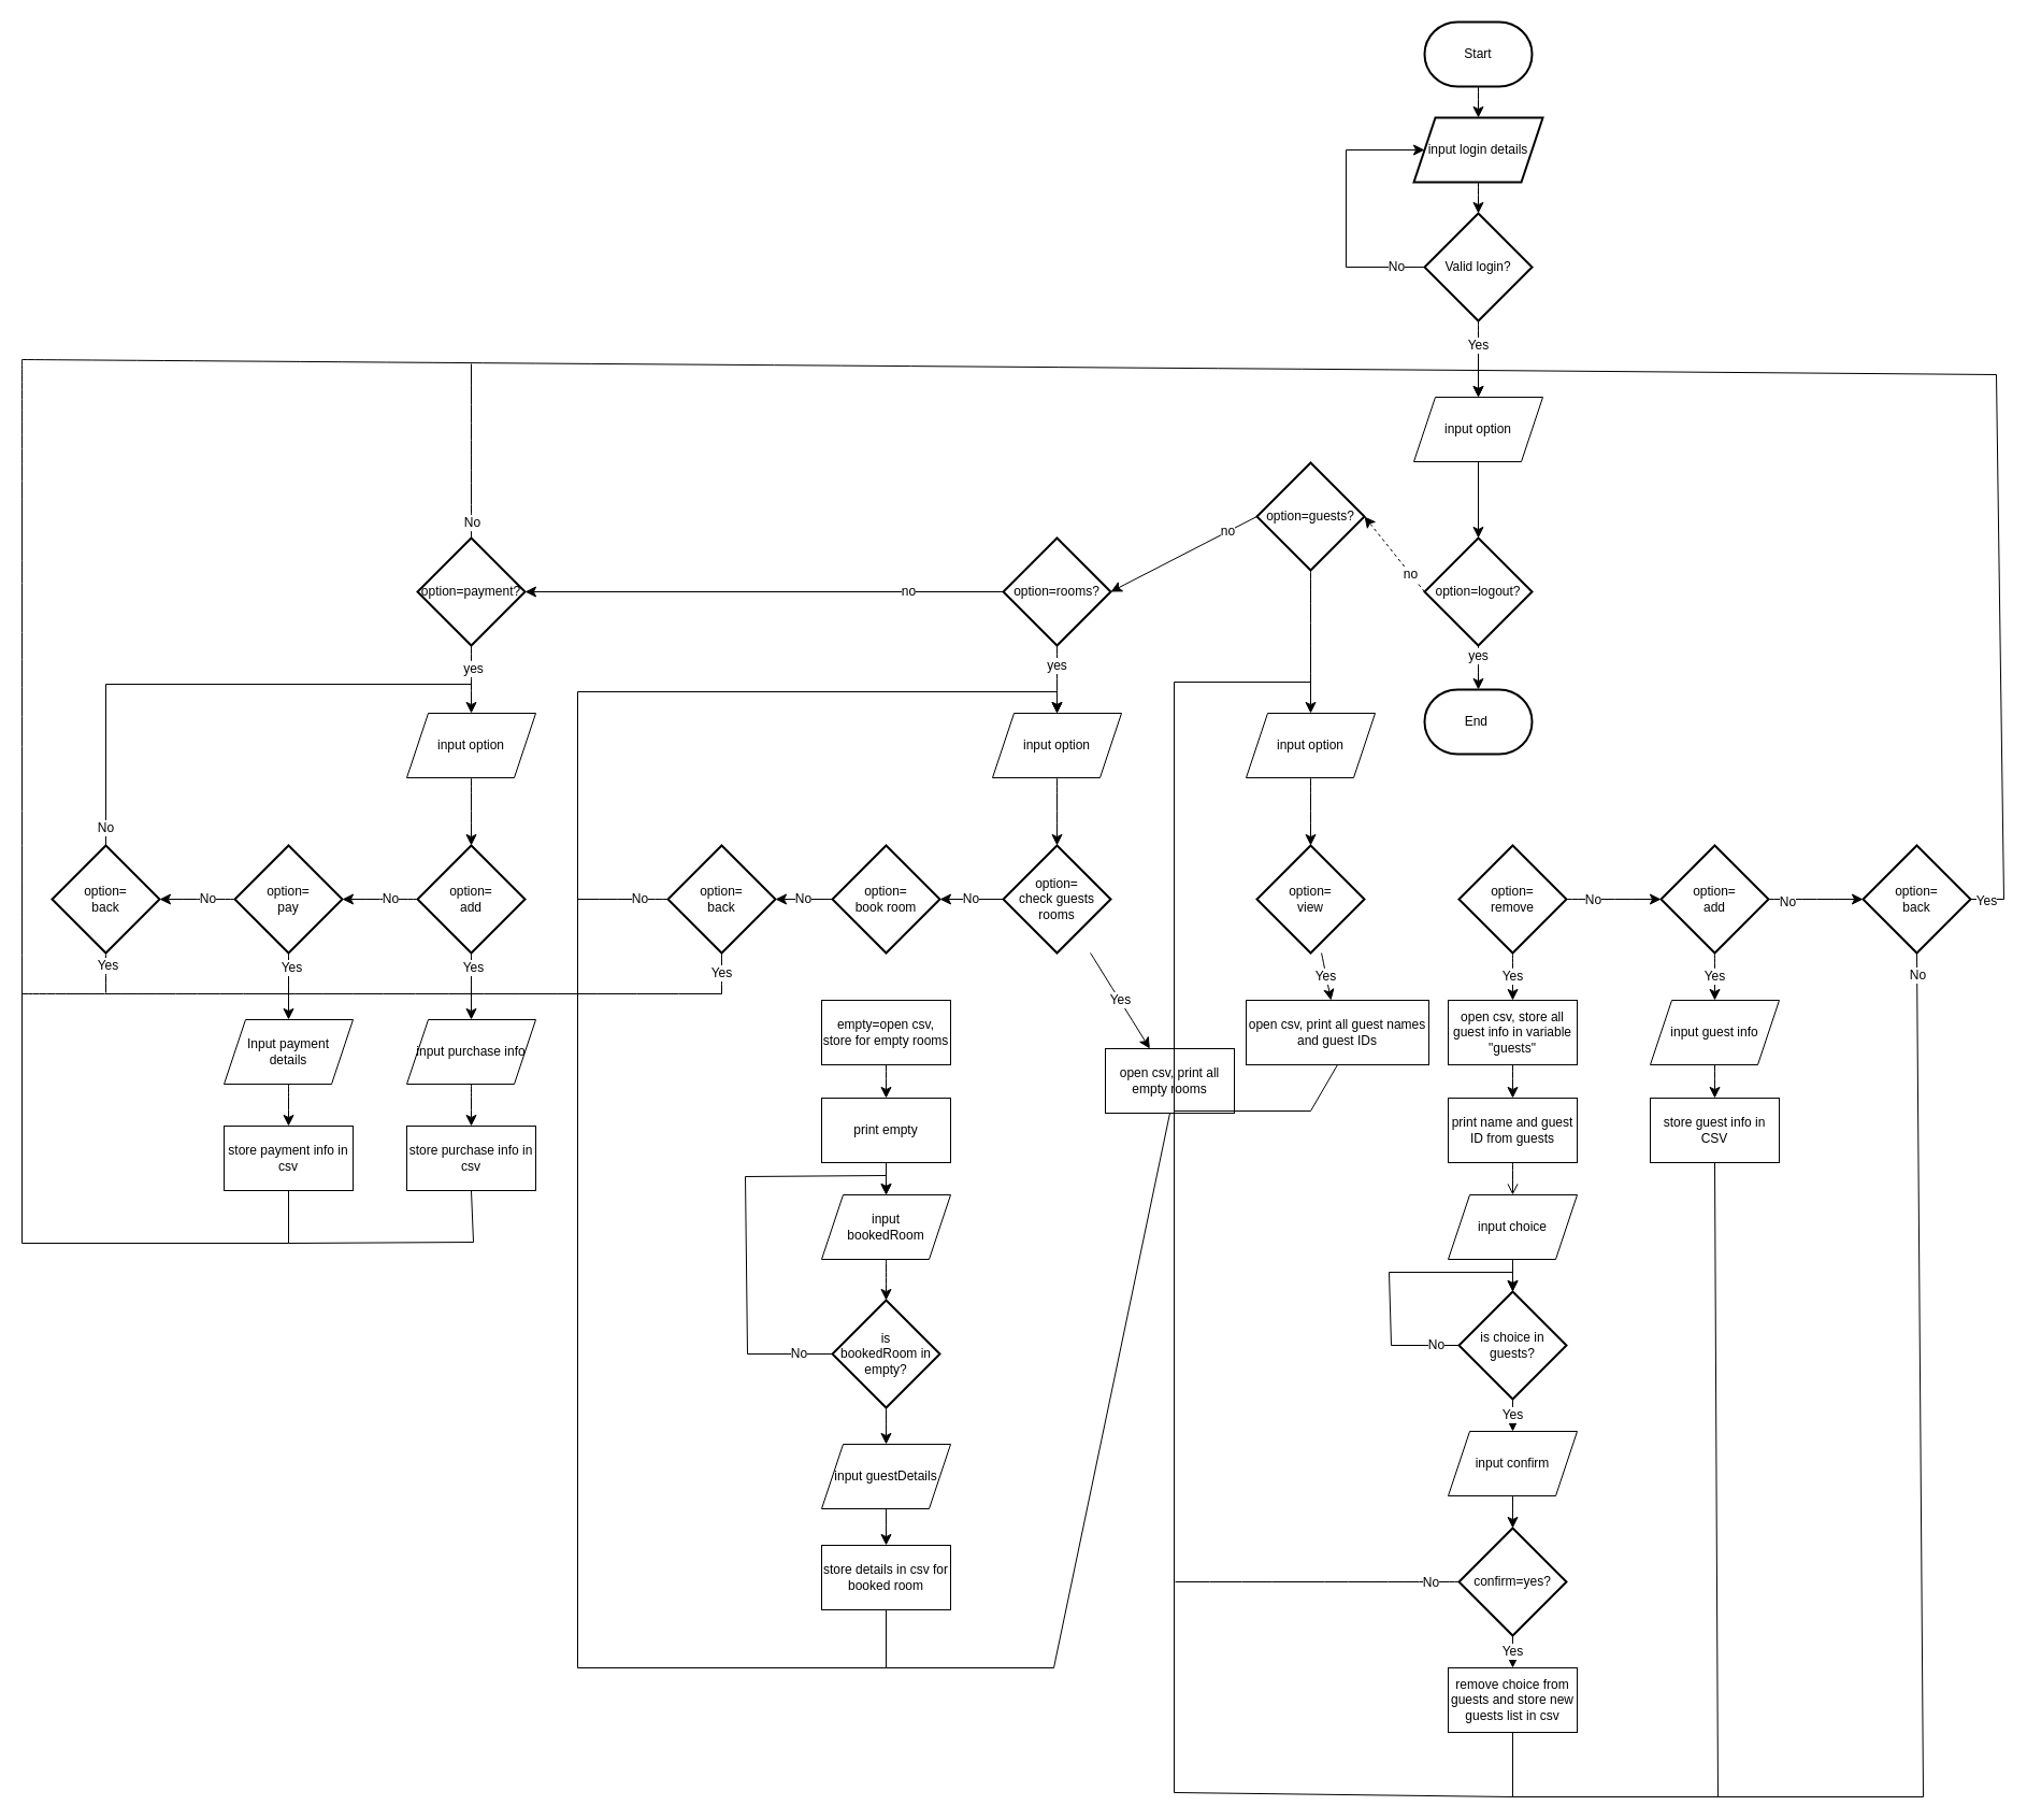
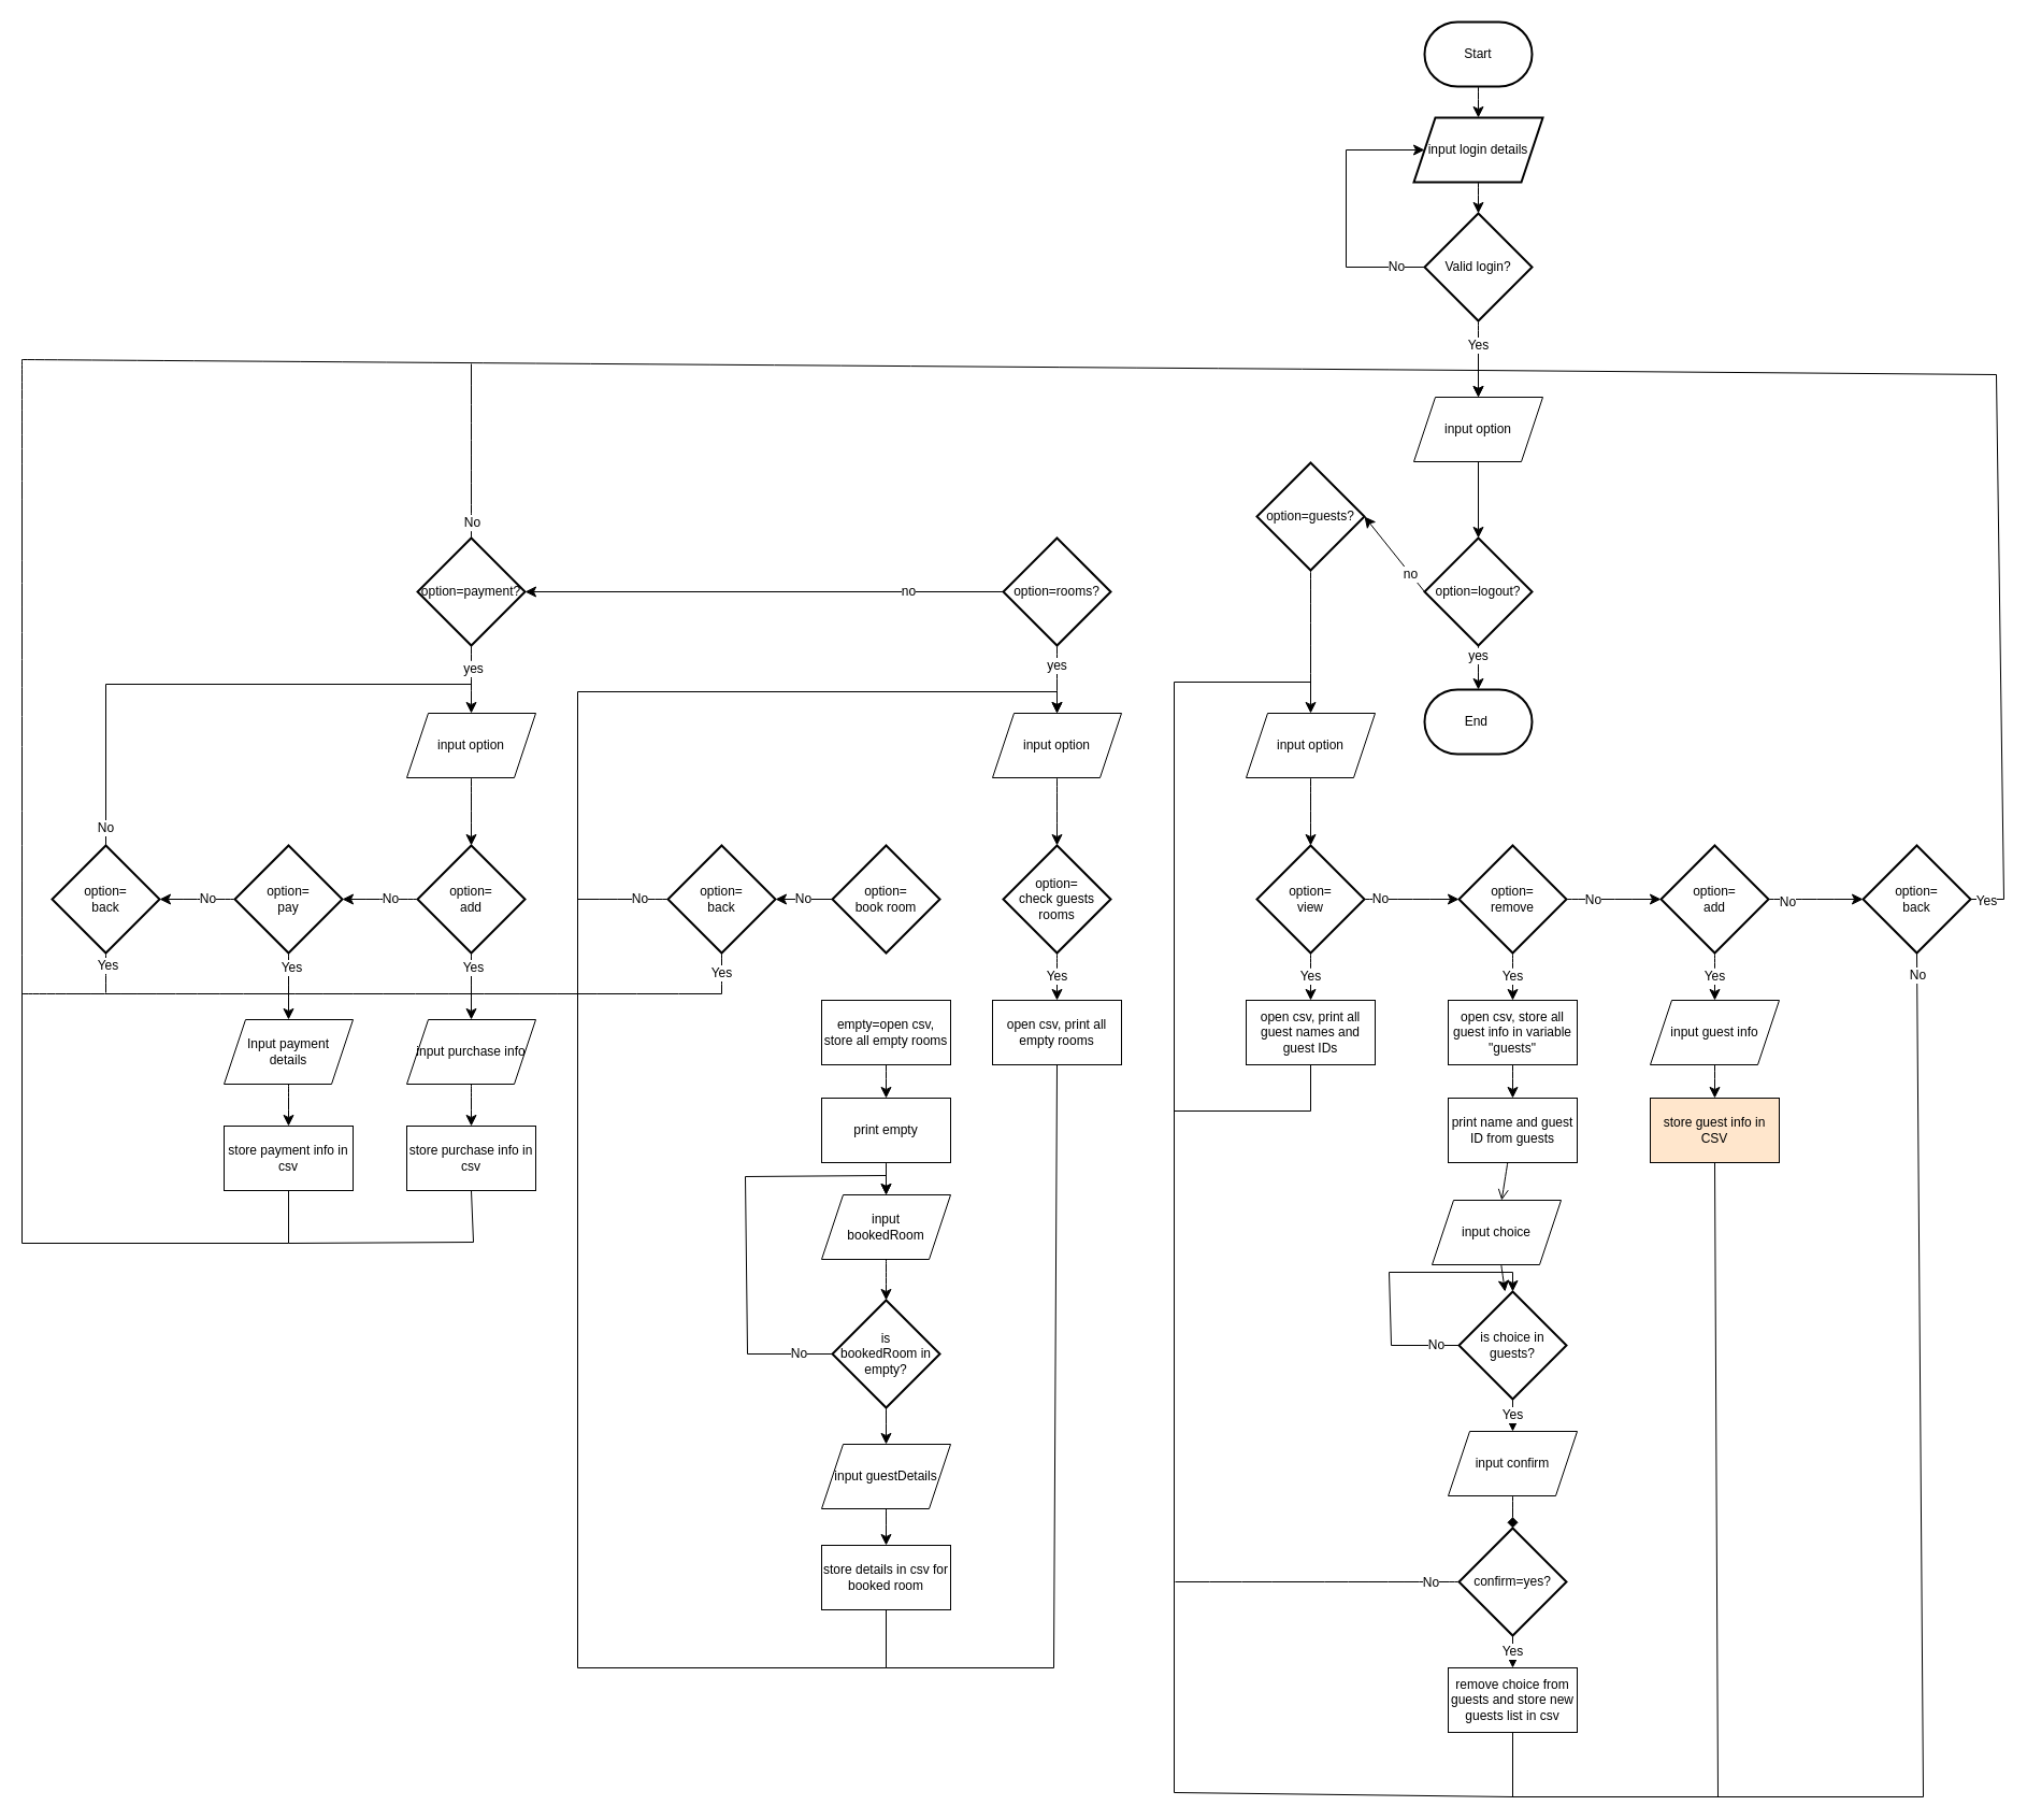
- <mxCell id="17" value="no" style="endArrow=classic;html=1;rounded=0;fontSize=12;startSize=8;endSize=8;exitX=0;exitY=0.5;exitDx=0;exitDy=0;entryX=1;entryY=0.5;entryDx=0;entryDy=0;entryPerimeter=0;exitPerimeter=0;dashed=1;" edge="1" parent="1" source="15" target="13"><mxGeometry x="-0.536" width="50" height="50" relative="1" as="geometry"><mxPoint x="1238" y="434" as="sourcePoint" /><mxPoint x="1288" y="384" as="targetPoint" /><mxPoint as="offset" /></mxGeometry></mxCell>
+ <mxCell id="17" value="no" style="endArrow=classic;html=1;rounded=0;fontSize=12;startSize=8;endSize=8;exitX=0;exitY=0.5;exitDx=0;exitDy=0;entryX=1;entryY=0.5;entryDx=0;entryDy=0;entryPerimeter=0;exitPerimeter=0;" edge="1" parent="1" source="15" target="13"><mxGeometry x="-0.536" width="50" height="50" relative="1" as="geometry"><mxPoint x="1238" y="434" as="sourcePoint" /><mxPoint x="1288" y="384" as="targetPoint" /><mxPoint as="offset" /></mxGeometry></mxCell>
- <mxCell id="23" value="no" style="endArrow=classic;html=1;rounded=0;fontSize=12;startSize=8;endSize=8;exitX=0;exitY=0.5;exitDx=0;exitDy=0;exitPerimeter=0;entryX=1;entryY=0.5;entryDx=0;entryDy=0;entryPerimeter=0;" edge="1" parent="1" source="13" target="11"><mxGeometry x="-0.603" width="50" height="50" relative="1" as="geometry"><mxPoint x="1322" y="462" as="sourcePoint" /><mxPoint x="1372" y="412" as="targetPoint" /><mxPoint as="offset" /></mxGeometry></mxCell>
- <mxCell id="24" value="No" style="endArrow=classic;html=1;rounded=0;fontSize=12;startSize=8;endSize=8;exitX=0;exitY=0.5;exitDx=0;exitDy=0;exitPerimeter=0;entryX=1;entryY=0.5;entryDx=0;entryDy=0;entryPerimeter=0;" edge="1" parent="1" source="20" target="25"><mxGeometry width="50" height="50" relative="1" as="geometry"><mxPoint x="976" y="839" as="sourcePoint" /><mxPoint x="809" y="822" as="targetPoint" /></mxGeometry></mxCell>
+ <mxCell id="50" value="No" style="edgeStyle=none;curved=1;rounded=0;orthogonalLoop=1;jettySize=auto;html=1;fontSize=12;startSize=8;endSize=8;" edge="1" parent="1" source="52" target="56"><mxGeometry x="-0.659" relative="1" as="geometry"><mxPoint as="offset" /></mxGeometry></mxCell>
- <mxCell id="28" value="empty=open csv, store for empty rooms" style="rounded=0;whiteSpace=wrap;html=1;" vertex="1" parent="1"><mxGeometry x="764" y="930" width="120" height="60" as="geometry" /></mxCell>
+ <mxCell id="28" value="empty=open csv, store all empty rooms" style="rounded=0;whiteSpace=wrap;html=1;" vertex="1" parent="1"><mxGeometry x="764" y="930" width="120" height="60" as="geometry" /></mxCell>
- <mxCell id="60" value="open csv, print all guest names and guest IDs" style="rounded=0;whiteSpace=wrap;html=1;" vertex="1" parent="1"><mxGeometry x="1159" y="930" width="170" height="60" as="geometry" /></mxCell>
+ <mxCell id="60" value="open csv, print all guest names and guest IDs" style="rounded=0;whiteSpace=wrap;html=1;" vertex="1" parent="1"><mxGeometry x="1159" y="930" width="120" height="60" as="geometry" /></mxCell>
- <mxCell id="26" value="open csv, print all empty rooms" style="rounded=0;whiteSpace=wrap;html=1;" vertex="1" parent="1"><mxGeometry x="1028" y="975" width="120" height="60" as="geometry" /></mxCell>
+ <mxCell id="26" value="open csv, print all empty rooms" style="rounded=0;whiteSpace=wrap;html=1;" vertex="1" parent="1"><mxGeometry x="923" y="930" width="120" height="60" as="geometry" /></mxCell>
- <mxCell id="83" value="store guest info in CSV" style="rounded=0;whiteSpace=wrap;html=1;" vertex="1" parent="1"><mxGeometry x="1535" y="1021" width="120" height="60" as="geometry" /></mxCell>
+ <mxCell id="83" value="store guest info in CSV" style="rounded=0;whiteSpace=wrap;html=1;fillColor=#ffe6cc;" vertex="1" parent="1"><mxGeometry x="1535" y="1021" width="120" height="60" as="geometry" /></mxCell>
- <mxCell id="67" value="input choice" style="shape=parallelogram;perimeter=parallelogramPerimeter;whiteSpace=wrap;html=1;fixedSize=1;" vertex="1" parent="1"><mxGeometry x="1347" y="1111" width="120" height="60" as="geometry" /></mxCell>
+ <mxCell id="67" value="input choice" style="shape=parallelogram;perimeter=parallelogramPerimeter;whiteSpace=wrap;html=1;fixedSize=1;" vertex="1" parent="1"><mxGeometry x="1332" y="1116" width="120" height="60" as="geometry" /></mxCell>
- <mxCell id="72" value="" style="edgeStyle=none;curved=1;rounded=0;orthogonalLoop=1;jettySize=auto;html=1;fontSize=12;startSize=8;endSize=8;" edge="1" parent="1" source="73" target="75"><mxGeometry relative="1" as="geometry" /></mxCell>
+ <mxCell id="72" value="" style="edgeStyle=none;curved=1;rounded=0;orthogonalLoop=1;jettySize=auto;html=1;fontSize=12;startSize=8;endSize=8;endArrow=diamond;" edge="1" parent="1" source="73" target="75"><mxGeometry relative="1" as="geometry" /></mxCell>
